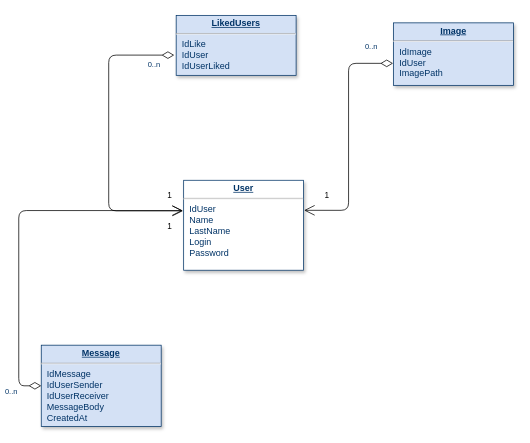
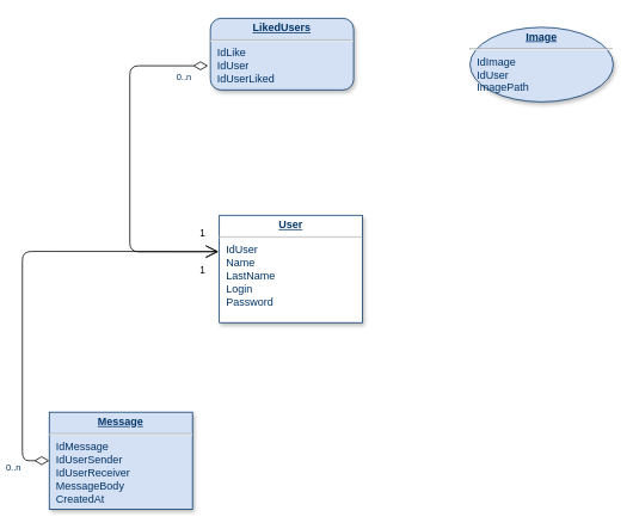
- <mxCell id="2" value="&lt;p style=&quot;margin: 0px; margin-top: 4px; text-align: center; text-decoration: underline;&quot;&gt;&lt;b&gt;LikedUsers&lt;/b&gt;&lt;/p&gt;&lt;hr&gt;&lt;p style=&quot;margin: 0px; margin-left: 8px;&quot;&gt;IdLike&lt;/p&gt;&lt;p style=&quot;margin: 0px; margin-left: 8px;&quot;&gt;IdUser&lt;/p&gt;&lt;p style=&quot;margin: 0px; margin-left: 8px;&quot;&gt;IdUserLiked&lt;/p&gt;" style="verticalAlign=top;align=left;overflow=fill;fontSize=12;fontFamily=Helvetica;html=1;strokeColor=#003366;shadow=1;fillColor=#D4E1F5;fontColor=#003366" parent="1" vertex="1"><mxGeometry x="230" y="20" width="160" height="80" as="geometry" /></mxCell>
+ <mxCell id="2" value="&lt;p style=&quot;margin: 0px; margin-top: 4px; text-align: center; text-decoration: underline;&quot;&gt;&lt;b&gt;LikedUsers&lt;/b&gt;&lt;/p&gt;&lt;hr&gt;&lt;p style=&quot;margin: 0px; margin-left: 8px;&quot;&gt;IdLike&lt;/p&gt;&lt;p style=&quot;margin: 0px; margin-left: 8px;&quot;&gt;IdUser&lt;/p&gt;&lt;p style=&quot;margin: 0px; margin-left: 8px;&quot;&gt;IdUserLiked&lt;/p&gt;" style="verticalAlign=top;align=left;overflow=fill;fontSize=12;fontFamily=Helvetica;html=1;strokeColor=#003366;shadow=1;fillColor=#D4E1F5;fontColor=#003366;rounded=1;" parent="1" vertex="1"><mxGeometry x="230" y="20" width="160" height="80" as="geometry" /></mxCell>
- <mxCell id="8" value="&lt;p style=&quot;margin: 0px; margin-top: 4px; text-align: center; text-decoration: underline;&quot;&gt;&lt;b&gt;Image&lt;/b&gt;&lt;/p&gt;&lt;hr&gt;&lt;p style=&quot;margin: 0px; margin-left: 8px;&quot;&gt;IdImage&lt;/p&gt;&lt;p style=&quot;margin: 0px; margin-left: 8px;&quot;&gt;IdUser&lt;/p&gt;&lt;p style=&quot;margin: 0px; margin-left: 8px;&quot;&gt;ImagePath&lt;/p&gt;&lt;p style=&quot;margin: 0px; margin-left: 8px;&quot;&gt;&lt;br&gt;&lt;/p&gt;" style="verticalAlign=top;align=left;overflow=fill;fontSize=12;fontFamily=Helvetica;html=1;strokeColor=#003366;shadow=1;fillColor=#D4E1F5;fontColor=#003366" vertex="1" parent="1"><mxGeometry x="520" y="30" width="160" height="83.36" as="geometry" /></mxCell>
+ <mxCell id="8" value="&lt;p style=&quot;margin: 0px; margin-top: 4px; text-align: center; text-decoration: underline;&quot;&gt;&lt;b&gt;Image&lt;/b&gt;&lt;/p&gt;&lt;hr&gt;&lt;p style=&quot;margin: 0px; margin-left: 8px;&quot;&gt;IdImage&lt;/p&gt;&lt;p style=&quot;margin: 0px; margin-left: 8px;&quot;&gt;IdUser&lt;/p&gt;&lt;p style=&quot;margin: 0px; margin-left: 8px;&quot;&gt;ImagePath&lt;/p&gt;&lt;p style=&quot;margin: 0px; margin-left: 8px;&quot;&gt;&lt;br&gt;&lt;/p&gt;" style="ellipse;verticalAlign=top;align=left;overflow=fill;fontSize=12;fontFamily=Helvetica;html=1;strokeColor=#003366;shadow=1;fillColor=#D4E1F5;fontColor=#003366;" vertex="1" parent="1"><mxGeometry x="520" y="30" width="160" height="83.36" as="geometry" /></mxCell>
- <mxCell id="9" value="" style="endArrow=open;endSize=12;startArrow=diamondThin;startSize=14;startFill=0;edgeStyle=orthogonalEdgeStyle;entryX=1.004;entryY=0.334;entryDx=0;entryDy=0;entryPerimeter=0;exitX=-0.004;exitY=0.648;exitDx=0;exitDy=0;exitPerimeter=0;" edge="1" parent="1" source="8" target="3"><mxGeometry as="geometry"><mxPoint x="320" y="100" as="sourcePoint" /><mxPoint x="439" y="-190" as="targetPoint" /></mxGeometry></mxCell>
- <mxCell id="10" value="0..n" style="resizable=0;align=left;verticalAlign=top;labelBackgroundColor=#ffffff;fontSize=10;strokeColor=#003366;shadow=1;fillColor=#D4E1F5;fontColor=#003366" connectable="0" vertex="1" parent="9"><mxGeometry x="-1" relative="1" as="geometry"><mxPoint x="-39" y="-34" as="offset" /></mxGeometry></mxCell>
- <mxCell id="11" value="1&lt;br&gt;" style="edgeLabel;html=1;align=center;verticalAlign=middle;resizable=0;points=[];" vertex="1" connectable="0" parent="9"><mxGeometry relative="1" as="geometry"><mxPoint x="-30" y="78" as="offset" /></mxGeometry></mxCell>
